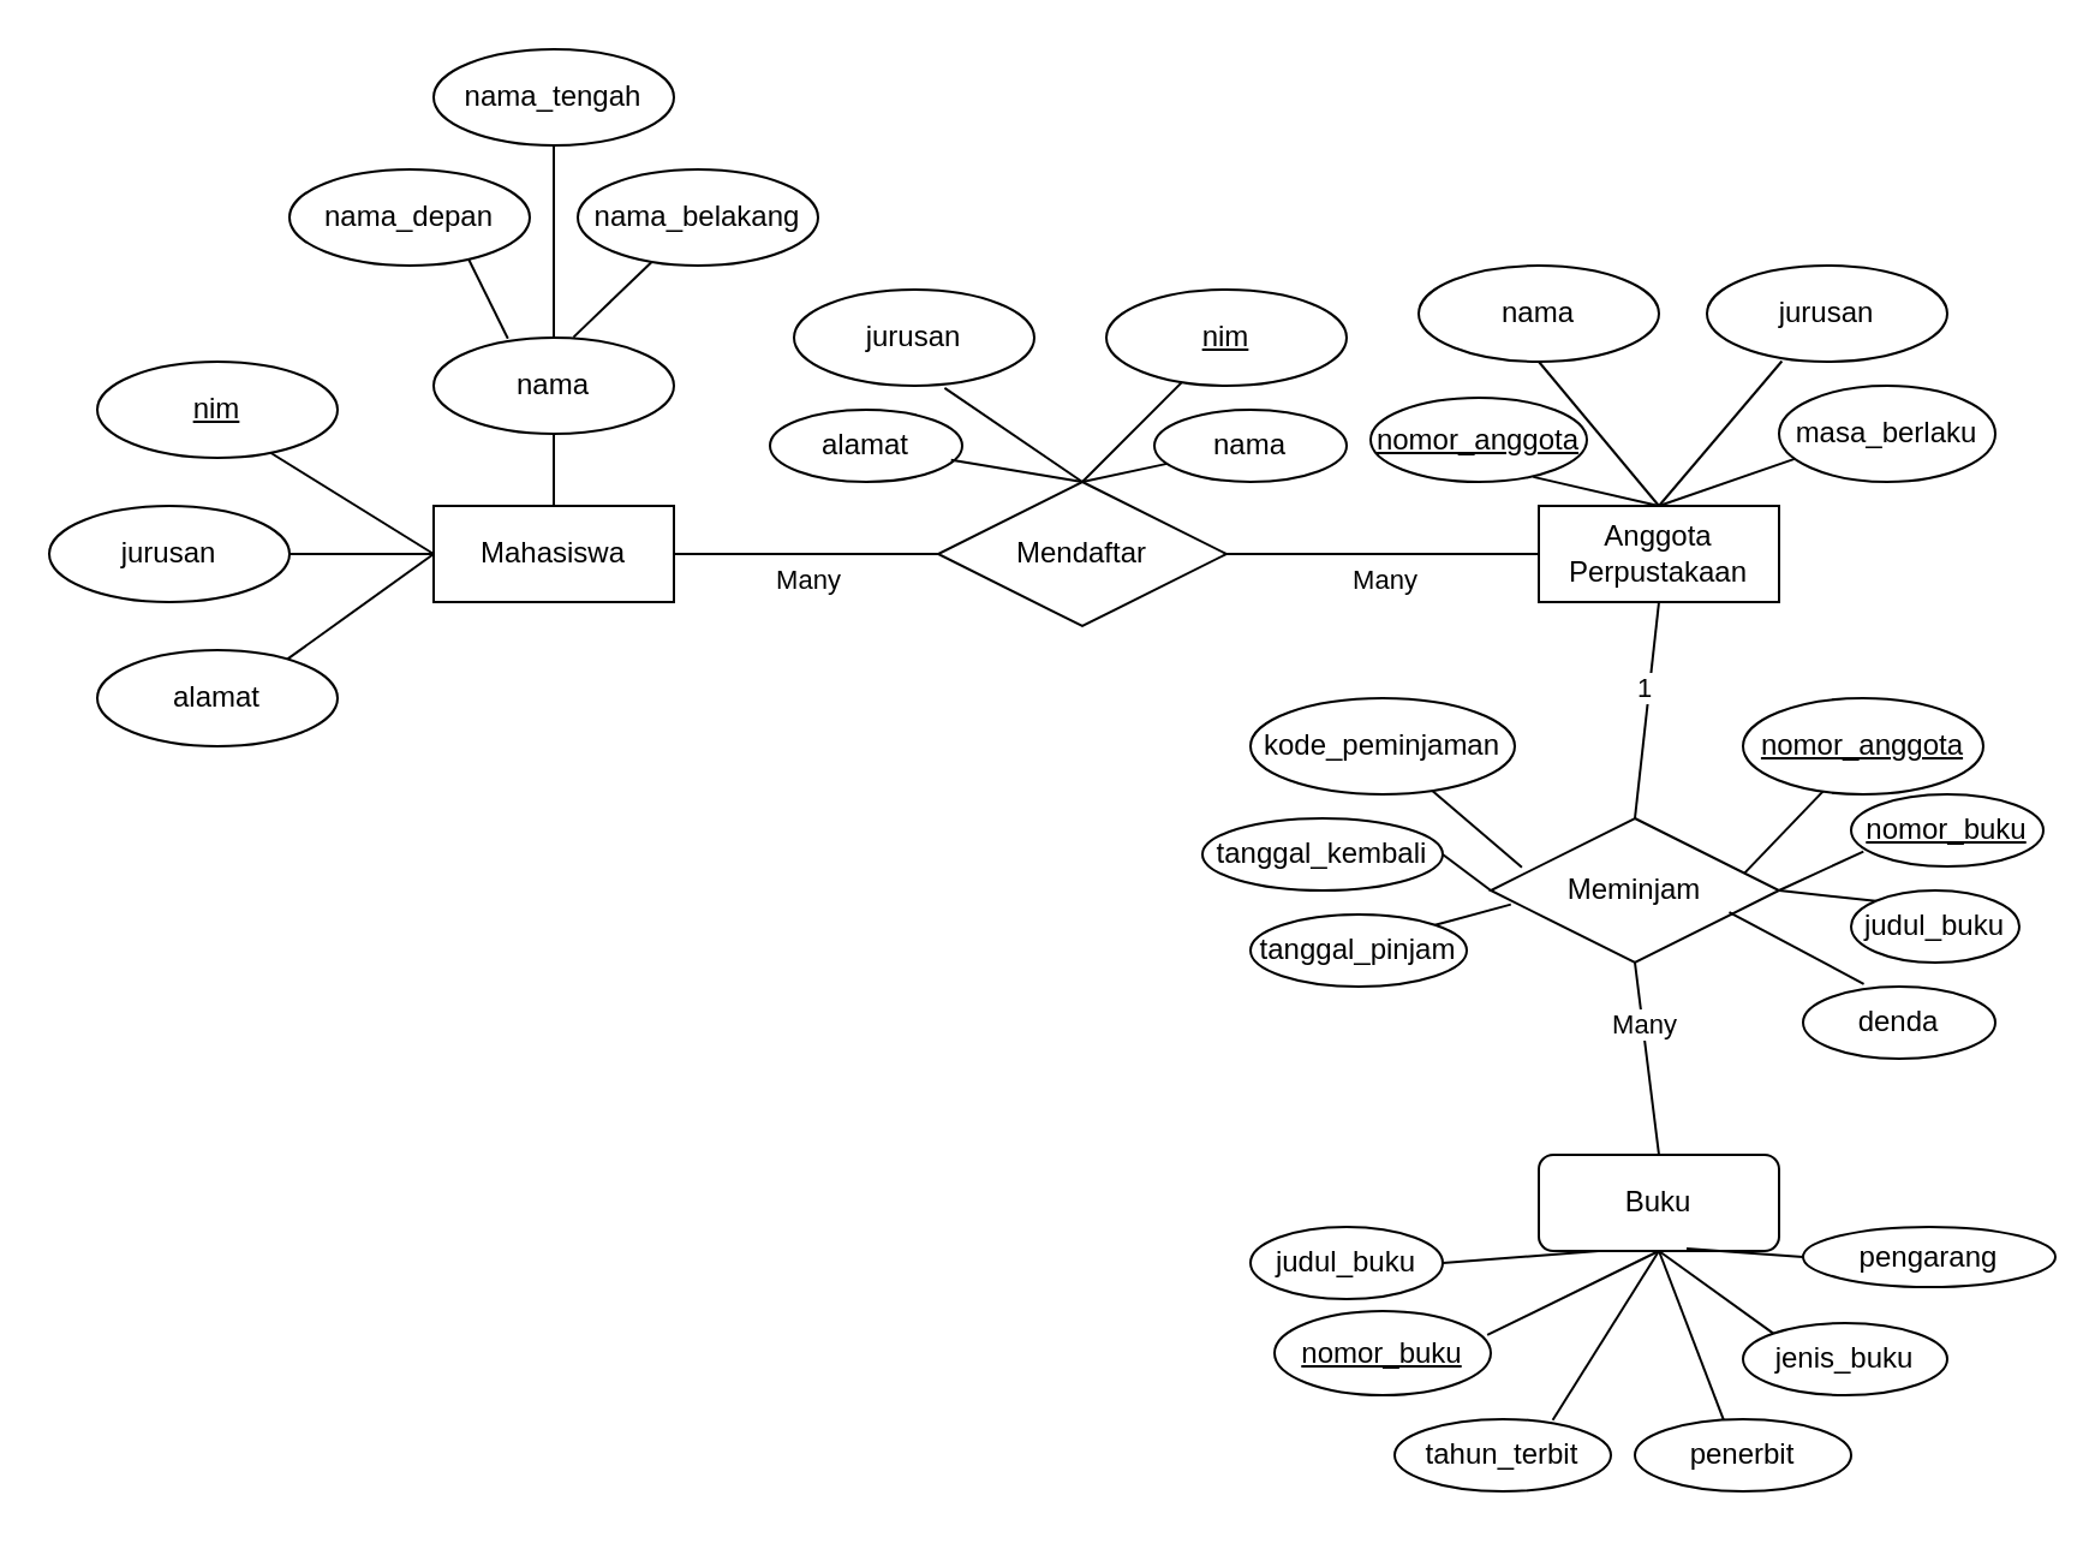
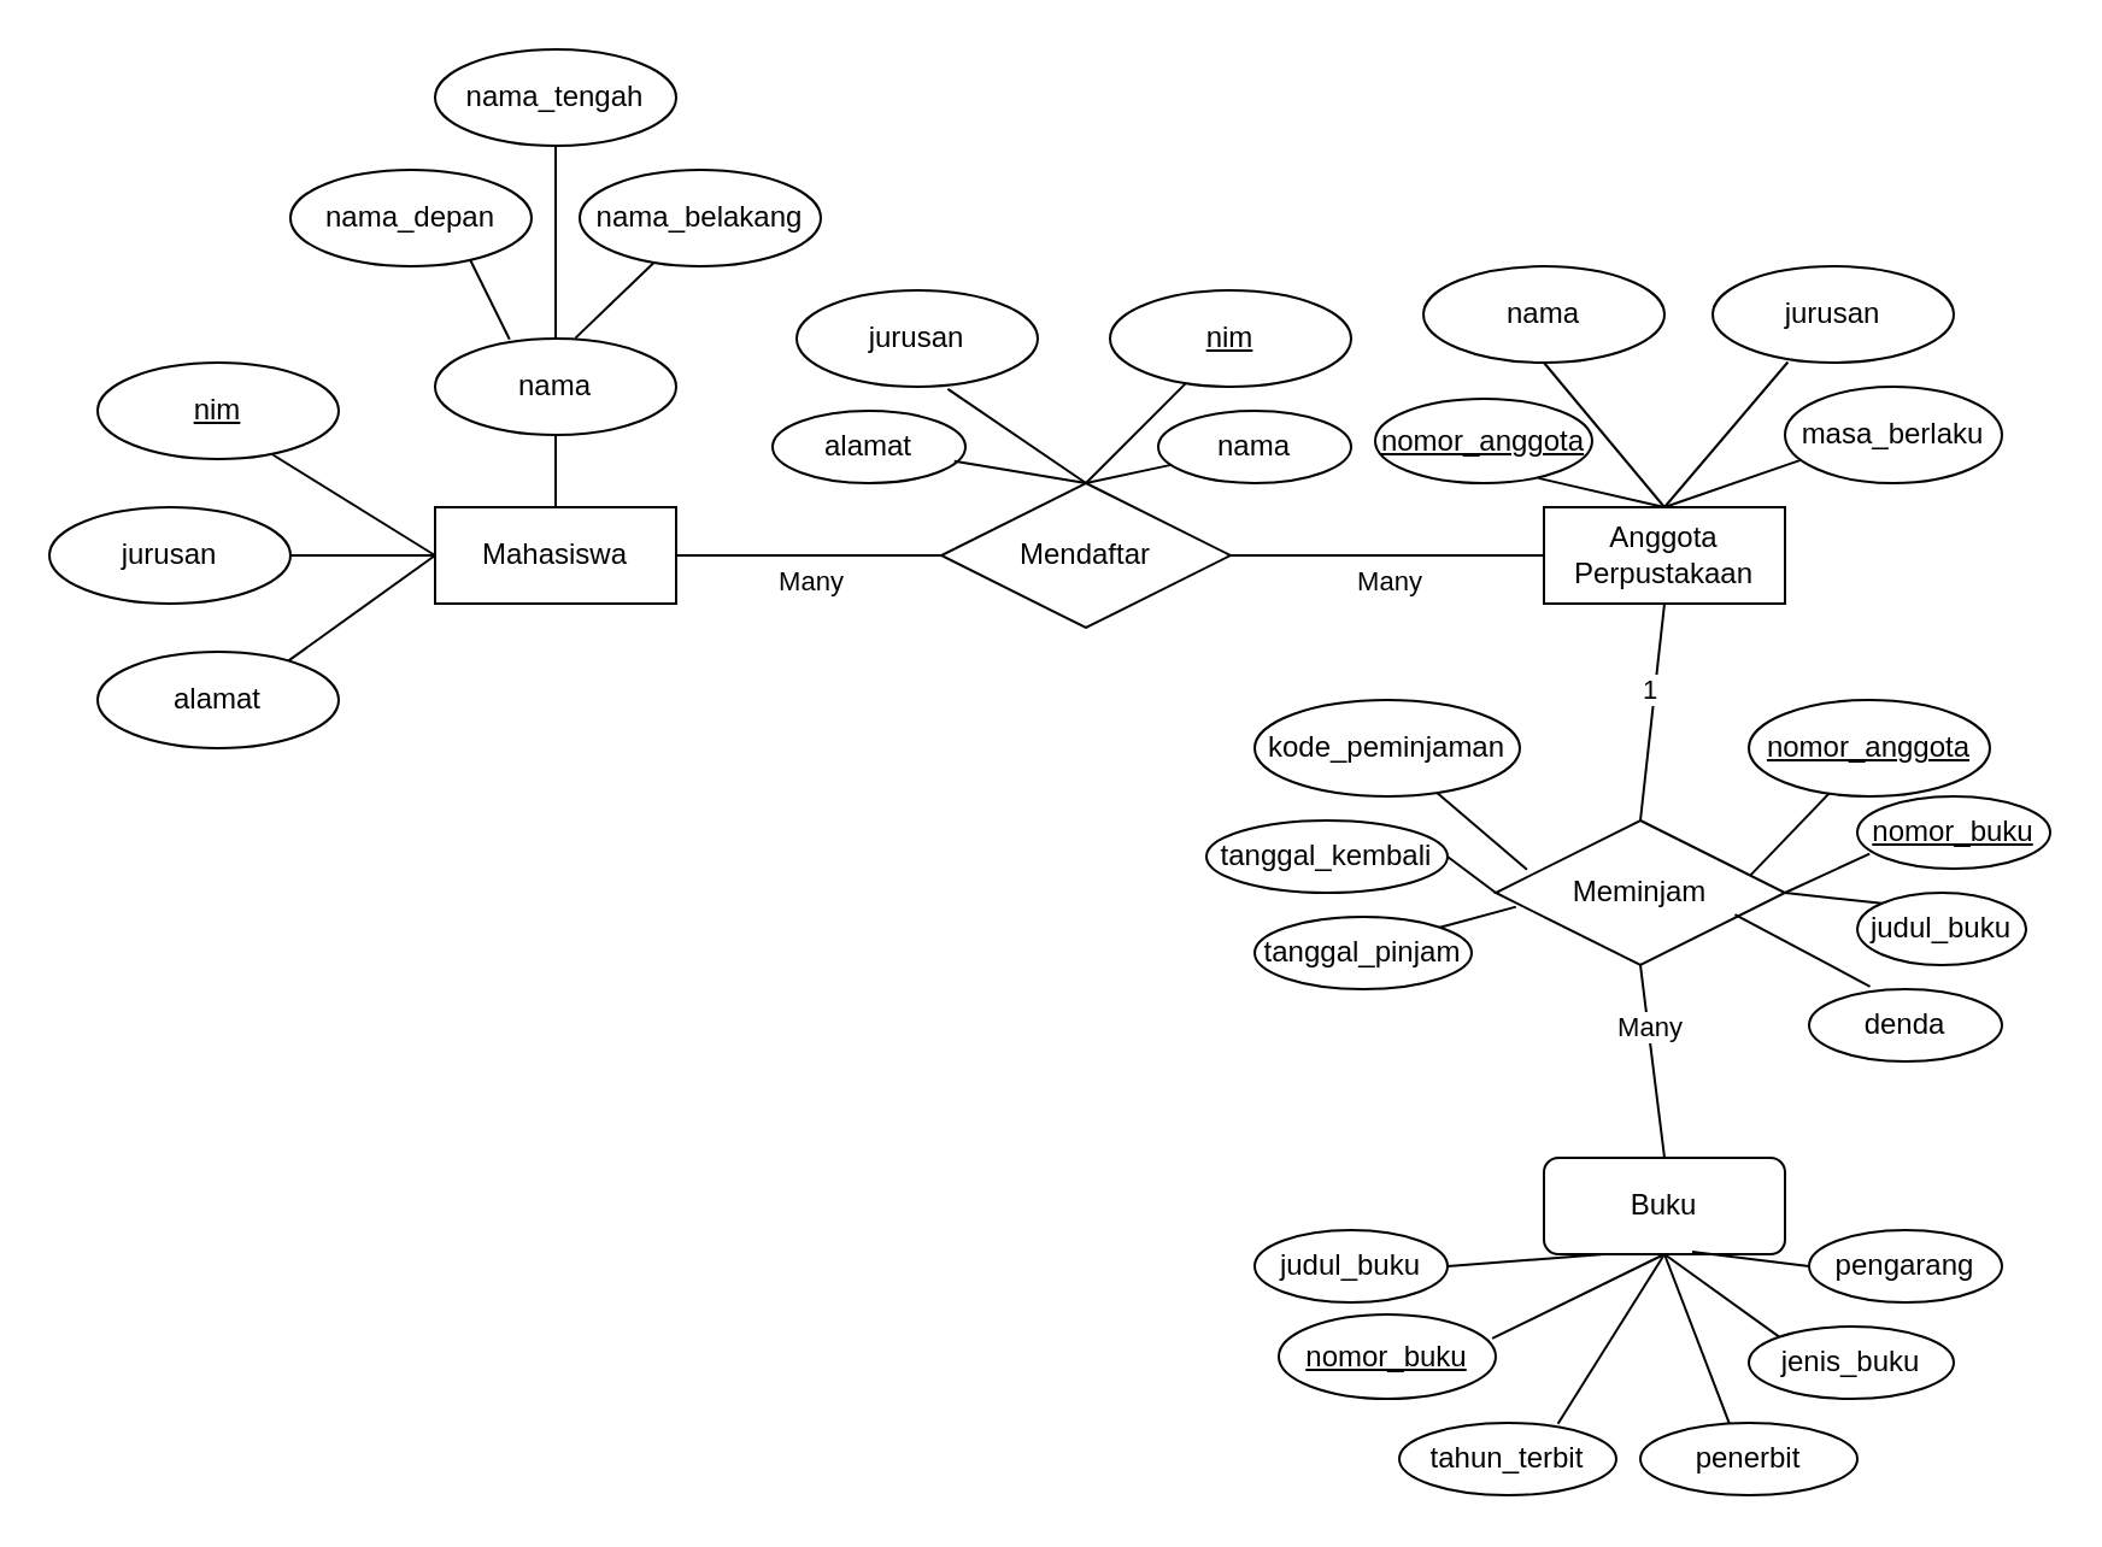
- <mxCell id="58" value="pengarang" style="ellipse;whiteSpace=wrap;html=1;align=center;" vertex="1" parent="1"><mxGeometry x="750" y="510" width="105" height="25" as="geometry" /></mxCell>
+ <mxCell id="58" value="pengarang" style="ellipse;whiteSpace=wrap;html=1;align=center;" vertex="1" parent="1"><mxGeometry x="750" y="510" width="80" height="30" as="geometry" /></mxCell>
